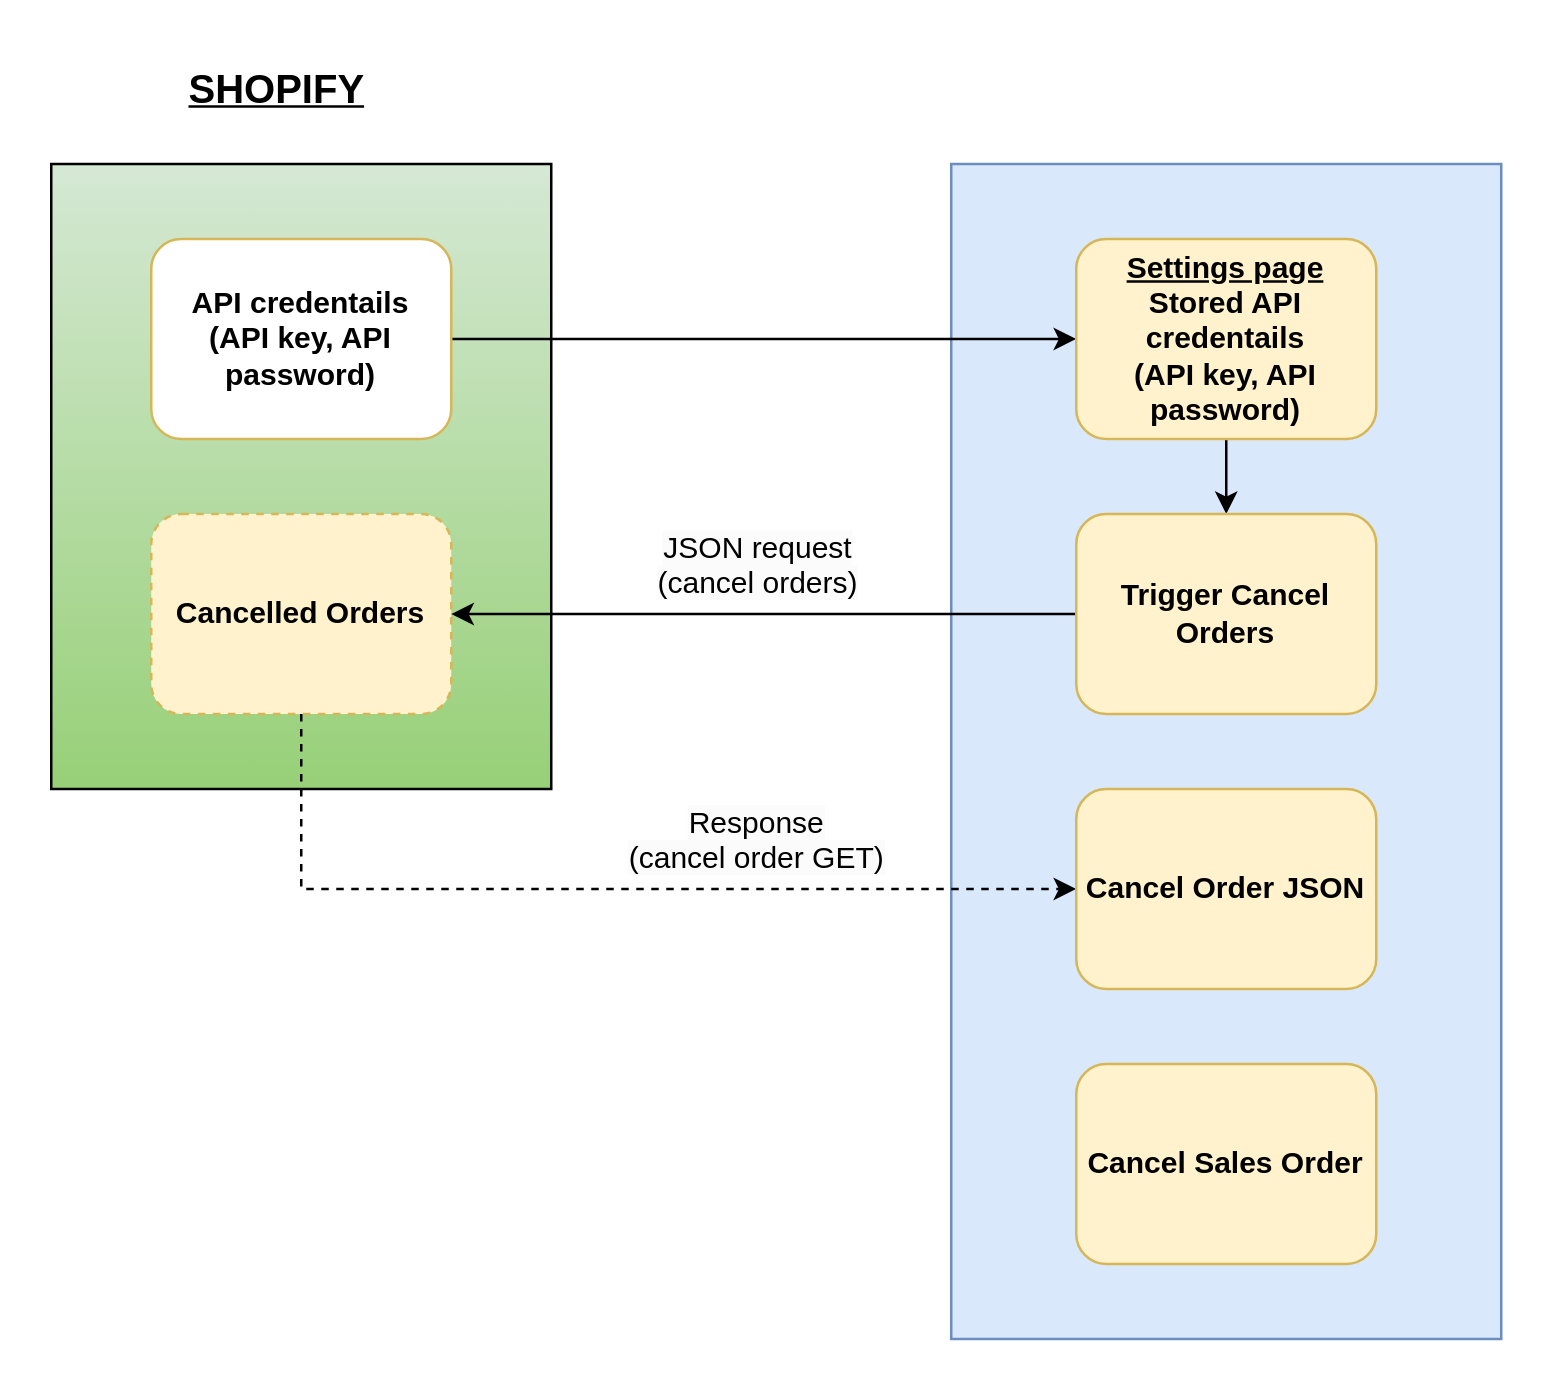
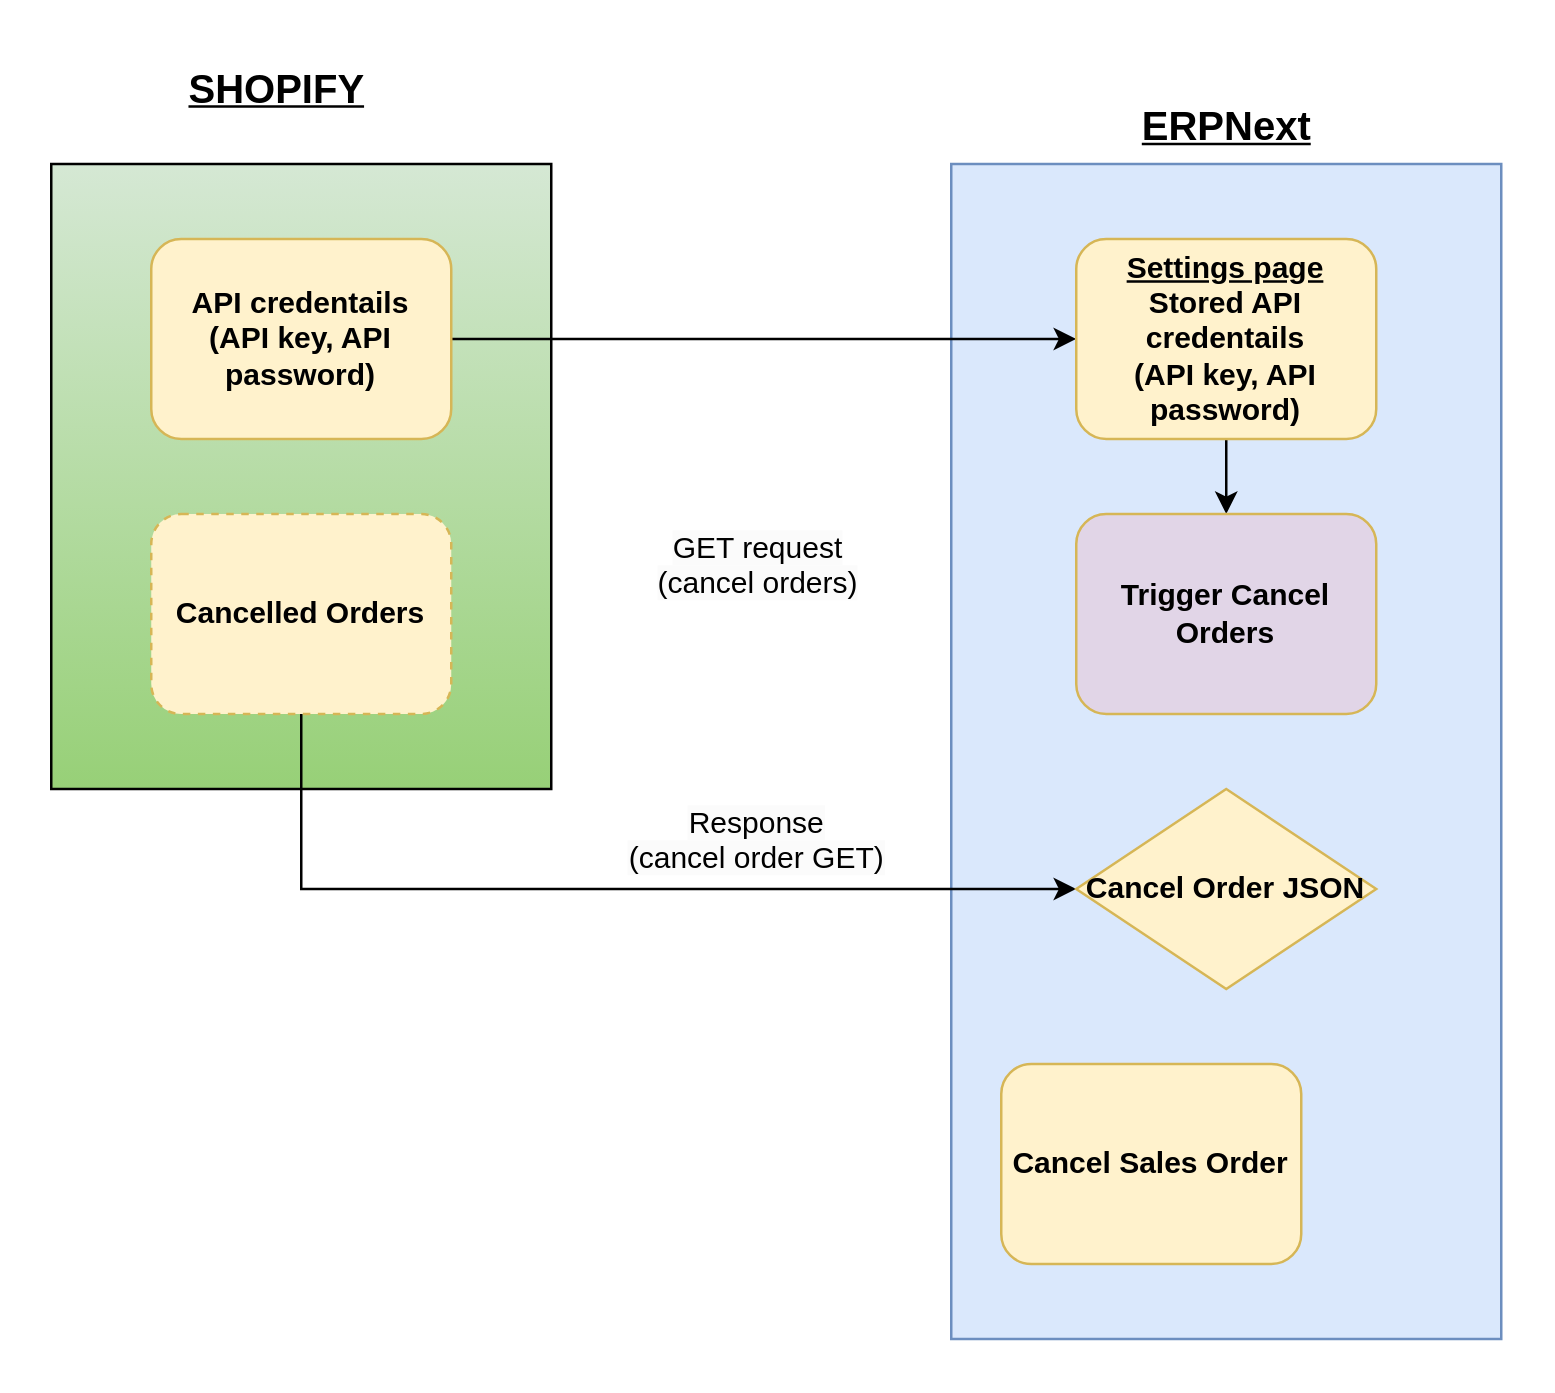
+ <mxCell id="5" value="&lt;span style=&quot;font-size: 16px;&quot;&gt;&lt;b&gt;&lt;u&gt;ERPNext&lt;br&gt;&lt;/u&gt;&lt;/b&gt;&lt;/span&gt;" style="text;html=1;align=center;verticalAlign=middle;resizable=0;points=[];autosize=1;strokeColor=none;fillColor=none;" parent="1" vertex="1"><mxGeometry x="445" y="35" width="90" height="30" as="geometry" /></mxCell>
- <mxCell id="7" value="&lt;b&gt;API credentails&lt;br&gt;(API key, API password)&lt;/b&gt;" style="rounded=1;whiteSpace=wrap;html=1;fillColor=#ffffff;strokeColor=#d6b656;" parent="1" vertex="1"><mxGeometry x="60" y="95" width="120" height="80" as="geometry" /></mxCell>
+ <mxCell id="7" value="&lt;b&gt;API credentails&lt;br&gt;(API key, API password)&lt;/b&gt;" style="rounded=1;whiteSpace=wrap;html=1;fillColor=#fff2cc;strokeColor=#d6b656;" parent="1" vertex="1"><mxGeometry x="60" y="95" width="120" height="80" as="geometry" /></mxCell>
- <mxCell id="12" value="&lt;span style=&quot;color: rgb(0, 0, 0); font-family: Helvetica; font-size: 12px; font-style: normal; font-variant-ligatures: normal; font-variant-caps: normal; font-weight: 400; letter-spacing: normal; orphans: 2; text-indent: 0px; text-transform: none; widows: 2; word-spacing: 0px; -webkit-text-stroke-width: 0px; background-color: rgb(251, 251, 251); text-decoration-thickness: initial; text-decoration-style: initial; text-decoration-color: initial; float: none; display: inline !important;&quot;&gt;JSON request &lt;br&gt;(cancel orders)&lt;/span&gt;" style="text;whiteSpace=wrap;html=1;align=center;" parent="1" vertex="1"><mxGeometry x="222.5" y="205" width="160" height="38" as="geometry" /></mxCell>
+ <mxCell id="12" value="&lt;span style=&quot;color: rgb(0, 0, 0); font-family: Helvetica; font-size: 12px; font-style: normal; font-variant-ligatures: normal; font-variant-caps: normal; font-weight: 400; letter-spacing: normal; orphans: 2; text-indent: 0px; text-transform: none; widows: 2; word-spacing: 0px; -webkit-text-stroke-width: 0px; background-color: rgb(251, 251, 251); text-decoration-thickness: initial; text-decoration-style: initial; text-decoration-color: initial; float: none; display: inline !important;&quot;&gt;GET request &lt;br&gt;(cancel orders)&lt;/span&gt;" style="text;whiteSpace=wrap;html=1;align=center;" parent="1" vertex="1"><mxGeometry x="222.5" y="205" width="160" height="38" as="geometry" /></mxCell>
- <mxCell id="10" style="edgeStyle=none;rounded=0;orthogonalLoop=1;jettySize=auto;html=1;exitX=0;exitY=0.5;exitDx=0;exitDy=0;" parent="1" source="11" target="14" edge="1"><mxGeometry relative="1" as="geometry" /></mxCell>
- <mxCell id="11" value="&lt;b&gt;Trigger Cancel Orders&lt;/b&gt;" style="rounded=1;whiteSpace=wrap;html=1;fillColor=#fff2cc;strokeColor=#d6b656;shadow=0;" parent="1" vertex="1"><mxGeometry x="430" y="205" width="120" height="80" as="geometry" /></mxCell>
+ <mxCell id="11" value="&lt;b&gt;Trigger Cancel Orders&lt;/b&gt;" style="rounded=1;whiteSpace=wrap;html=1;fillColor=#e1d5e7;strokeColor=#d6b656;shadow=0;" parent="1" vertex="1"><mxGeometry x="430" y="205" width="120" height="80" as="geometry" /></mxCell>
- <mxCell id="13" style="edgeStyle=none;rounded=0;orthogonalLoop=1;jettySize=auto;html=1;entryX=0;entryY=0.5;entryDx=0;entryDy=0;exitX=0.5;exitY=1;exitDx=0;exitDy=0;dashed=1;" parent="1" source="14" target="15" edge="1"><mxGeometry relative="1" as="geometry"><Array as="points"><mxPoint x="120" y="355" /></Array></mxGeometry></mxCell>
+ <mxCell id="13" style="edgeStyle=none;rounded=0;orthogonalLoop=1;jettySize=auto;html=1;entryX=0;entryY=0.5;entryDx=0;entryDy=0;exitX=0.5;exitY=1;exitDx=0;exitDy=0;" parent="1" source="14" target="15" edge="1"><mxGeometry relative="1" as="geometry"><Array as="points"><mxPoint x="120" y="355" /></Array></mxGeometry></mxCell>
- <mxCell id="15" value="&lt;b&gt;Cancel Order JSON&lt;/b&gt;" style="rounded=1;whiteSpace=wrap;html=1;fillColor=#fff2cc;strokeColor=#d6b656;shadow=0;" parent="1" vertex="1"><mxGeometry x="430" y="315" width="120" height="80" as="geometry" /></mxCell>
+ <mxCell id="15" value="&lt;b&gt;Cancel Order JSON&lt;/b&gt;" style="rhombus;whiteSpace=wrap;html=1;fillColor=#fff2cc;strokeColor=#d6b656;shadow=0;" parent="1" vertex="1"><mxGeometry x="430" y="315" width="120" height="80" as="geometry" /></mxCell>
- <mxCell id="17" value="&lt;b&gt;Cancel Sales Order&lt;/b&gt;" style="rounded=1;whiteSpace=wrap;html=1;fillColor=#fff2cc;strokeColor=#d6b656;shadow=0;" parent="1" vertex="1"><mxGeometry x="430" y="425" width="120" height="80" as="geometry" /></mxCell>
+ <mxCell id="17" value="&lt;b&gt;Cancel Sales Order&lt;/b&gt;" style="rounded=1;whiteSpace=wrap;html=1;fillColor=#fff2cc;strokeColor=#d6b656;shadow=0;" parent="1" vertex="1"><mxGeometry x="400" y="425" width="120" height="80" as="geometry" /></mxCell>
